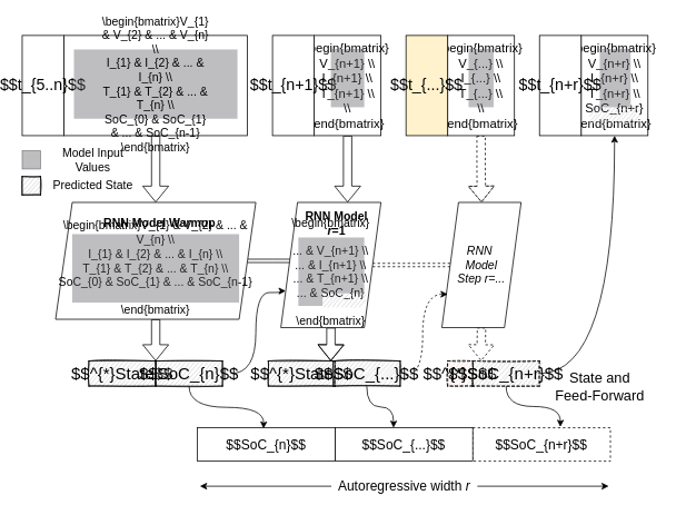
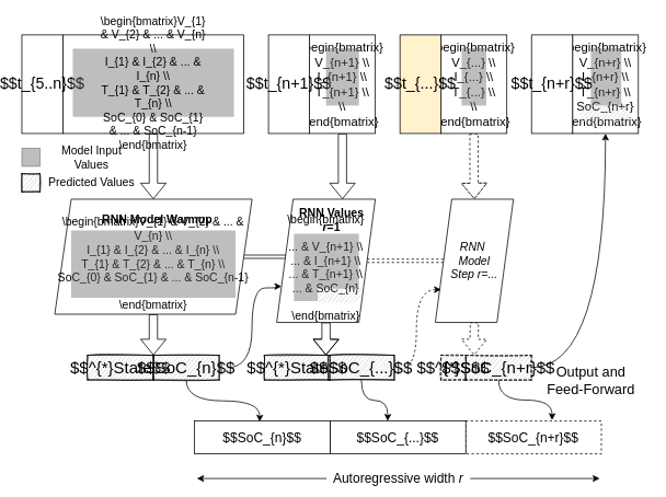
- <mxCell id="54" value="&lt;font style=&quot;font-size: 14px;&quot;&gt;Predicted State&lt;/font&gt;" style="text;html=1;strokeColor=none;fillColor=none;align=center;verticalAlign=middle;whiteSpace=wrap;rounded=0;" vertex="1" parent="1"><mxGeometry x="50" y="185" width="110" height="30" as="geometry" /></mxCell>
+ <mxCell id="54" value="&lt;font style=&quot;font-size: 14px;&quot;&gt;Predicted Values&lt;/font&gt;" style="text;html=1;strokeColor=none;fillColor=none;align=center;verticalAlign=middle;whiteSpace=wrap;rounded=0;" vertex="1" parent="1"><mxGeometry x="50" y="185" width="110" height="30" as="geometry" /></mxCell>
- <mxCell id="41" value="&lt;div style=&quot;font-size: 14px;&quot;&gt;&lt;font style=&quot;font-size: 14px;&quot;&gt;&lt;b&gt;RNN Model&lt;/b&gt;&lt;/font&gt;&lt;/div&gt;&lt;div style=&quot;font-size: 14px;&quot;&gt;&lt;font style=&quot;font-size: 14px;&quot;&gt;&lt;b&gt;&lt;i&gt;r&lt;/i&gt;=1&lt;/b&gt;&lt;/font&gt;&lt;/div&gt;" style="text;html=1;strokeColor=none;fillColor=none;align=center;verticalAlign=middle;whiteSpace=wrap;rounded=0;" vertex="1" parent="1"><mxGeometry x="322" y="230" width="150" height="30" as="geometry" /></mxCell>
+ <mxCell id="41" value="&lt;div style=&quot;font-size: 14px;&quot;&gt;&lt;font style=&quot;font-size: 14px;&quot;&gt;&lt;b&gt;RNN Values&lt;/b&gt;&lt;/font&gt;&lt;/div&gt;&lt;div style=&quot;font-size: 14px;&quot;&gt;&lt;font style=&quot;font-size: 14px;&quot;&gt;&lt;b&gt;&lt;i&gt;r&lt;/i&gt;=1&lt;/b&gt;&lt;/font&gt;&lt;/div&gt;" style="text;html=1;strokeColor=none;fillColor=none;align=center;verticalAlign=middle;whiteSpace=wrap;rounded=0;" vertex="1" parent="1"><mxGeometry x="322" y="230" width="150" height="30" as="geometry" /></mxCell>
- <mxCell id="27" value="&lt;font style=&quot;font-size: 20px;&quot;&gt;$$^{*}S$$&lt;/font&gt;" style="rounded=0;whiteSpace=wrap;html=1;shadow=0;sketch=1;glass=0;fillColor=#f8cecc;dashed=1;" vertex="1" parent="1"><mxGeometry x="530" y="410" width="30" height="30" as="geometry" /></mxCell>
+ <mxCell id="27" value="&lt;font style=&quot;font-size: 20px;&quot;&gt;$$^{*}S$$&lt;/font&gt;" style="rounded=0;whiteSpace=wrap;html=1;shadow=0;sketch=1;glass=0;fillColor=#CCCCCC;dashed=1;" vertex="1" parent="1"><mxGeometry x="530" y="410" width="30" height="30" as="geometry" /></mxCell>
- <mxCell id="34" value="&lt;div style=&quot;font-size: 17px;&quot;&gt;&lt;font style=&quot;font-size: 17px;&quot;&gt;State and &lt;br&gt;&lt;/font&gt;&lt;/div&gt;&lt;div style=&quot;font-size: 17px;&quot;&gt;&lt;font style=&quot;font-size: 17px;&quot;&gt;Feed-Forward&lt;/font&gt;&lt;/div&gt;" style="text;html=1;align=center;verticalAlign=middle;resizable=0;points=[];autosize=1;strokeColor=none;" vertex="1" parent="1"><mxGeometry x="642" y="417" width="140" height="50" as="geometry" /></mxCell>
+ <mxCell id="34" value="&lt;div style=&quot;font-size: 17px;&quot;&gt;&lt;font style=&quot;font-size: 17px;&quot;&gt;Output and &lt;br&gt;&lt;/font&gt;&lt;/div&gt;&lt;div style=&quot;font-size: 17px;&quot;&gt;&lt;font style=&quot;font-size: 17px;&quot;&gt;Feed-Forward&lt;/font&gt;&lt;/div&gt;" style="text;html=1;align=center;verticalAlign=middle;resizable=0;points=[];autosize=1;strokeColor=none;" vertex="1" parent="1"><mxGeometry x="642" y="417" width="140" height="50" as="geometry" /></mxCell>
